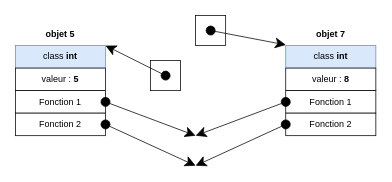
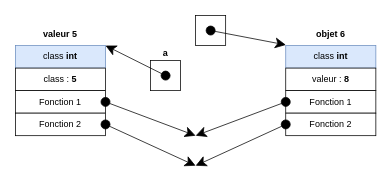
- <mxCell id="8" value="&lt;b&gt;objet 5&lt;/b&gt;" style="text;html=1;strokeColor=none;fillColor=none;align=center;verticalAlign=middle;whiteSpace=wrap;rounded=0;" vertex="1" parent="1"><mxGeometry x="20" y="30" width="120" height="30" as="geometry" /></mxCell>
+ <mxCell id="8" value="&lt;b&gt;valeur 5&lt;/b&gt;" style="text;html=1;strokeColor=none;fillColor=none;align=center;verticalAlign=middle;whiteSpace=wrap;rounded=0;" vertex="1" parent="1"><mxGeometry x="20" y="30" width="120" height="30" as="geometry" /></mxCell>
- <mxCell id="20" value="&lt;b&gt;objet 7&lt;/b&gt;" style="text;html=1;strokeColor=none;fillColor=none;align=center;verticalAlign=middle;whiteSpace=wrap;rounded=0;" vertex="1" parent="1"><mxGeometry x="380" y="30" width="120" height="30" as="geometry" /></mxCell>
+ <mxCell id="20" value="&lt;b&gt;objet 6&lt;/b&gt;" style="text;html=1;strokeColor=none;fillColor=none;align=center;verticalAlign=middle;whiteSpace=wrap;rounded=0;" vertex="1" parent="1"><mxGeometry x="380" y="30" width="120" height="30" as="geometry" /></mxCell>
+ <mxCell id="9" value="&lt;b&gt;a&lt;/b&gt;" style="text;html=1;strokeColor=none;fillColor=none;align=center;verticalAlign=middle;whiteSpace=wrap;rounded=0;" vertex="1" parent="1"><mxGeometry x="200" y="60" width="40" height="20" as="geometry" /></mxCell>
- <mxCell id="3" value="valeur : &lt;b&gt;5&lt;/b&gt;" style="rounded=0;whiteSpace=wrap;html=1;align=center;" vertex="1" parent="1"><mxGeometry x="20" y="90" width="120" height="30" as="geometry" /></mxCell>
+ <mxCell id="3" value="class : &lt;b&gt;5&lt;/b&gt;" style="rounded=0;whiteSpace=wrap;html=1;align=center;" vertex="1" parent="1"><mxGeometry x="20" y="90" width="120" height="30" as="geometry" /></mxCell>
